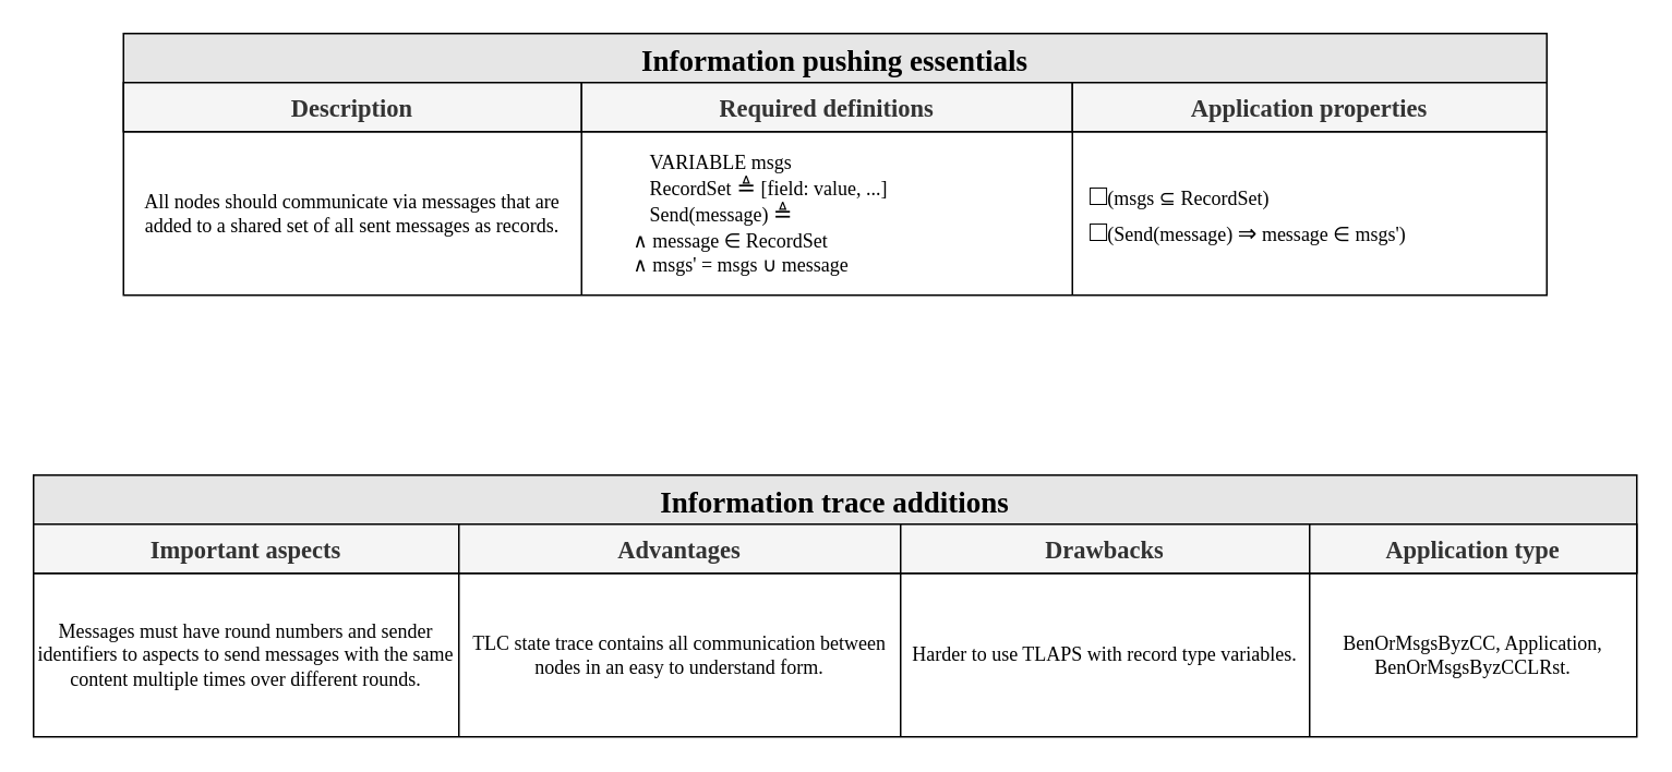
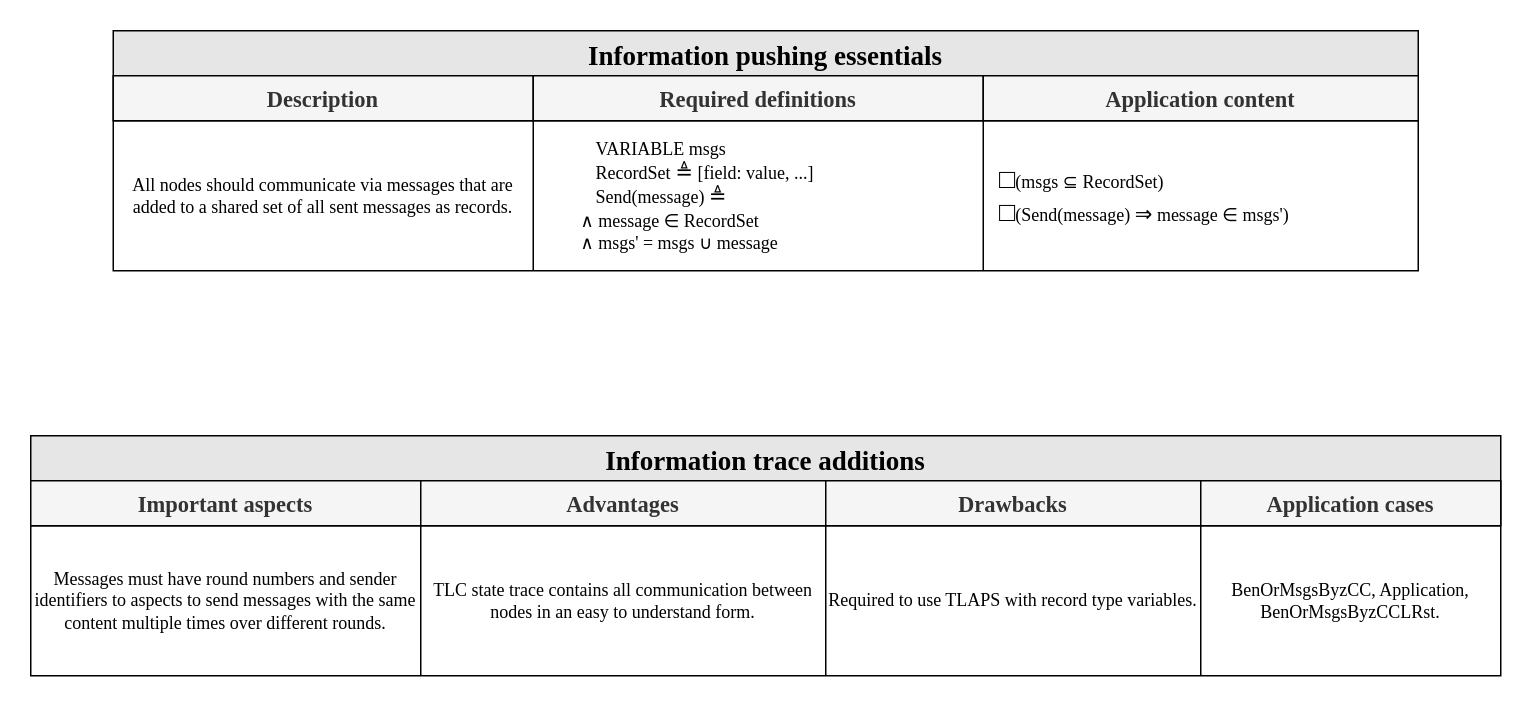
- <mxCell id="17" value="Application properties" style="shape=partialRectangle;html=1;whiteSpace=wrap;connectable=0;fillColor=#F5F5F5;top=1;left=1;bottom=1;right=1;overflow=hidden;fontStyle=1;fontFamily=Times New Roman;fontSize=15;fontColor=#333333;strokeColor=#000000;gradientColor=none;" parent="14" vertex="1"><mxGeometry x="580" width="290" height="30" as="geometry"><mxRectangle width="290" height="30" as="alternateBounds" /></mxGeometry></mxCell>
+ <mxCell id="17" value="Application content" style="shape=partialRectangle;html=1;whiteSpace=wrap;connectable=0;fillColor=#F5F5F5;top=1;left=1;bottom=1;right=1;overflow=hidden;fontStyle=1;fontFamily=Times New Roman;fontSize=15;fontColor=#333333;strokeColor=#000000;gradientColor=none;" parent="14" vertex="1"><mxGeometry x="580" width="290" height="30" as="geometry"><mxRectangle width="290" height="30" as="alternateBounds" /></mxGeometry></mxCell>
- <mxCell id="7" value="Application type" style="shape=partialRectangle;html=1;whiteSpace=wrap;connectable=0;fillColor=#F5F5F5;top=1;left=1;bottom=1;right=1;overflow=hidden;fontStyle=1;fontFamily=Times New Roman;fontSize=15;fontColor=#333333;strokeColor=#000000;gradientColor=none;" parent="3" vertex="1"><mxGeometry x="780" width="200" height="30" as="geometry"><mxRectangle width="200" height="30" as="alternateBounds" /></mxGeometry></mxCell>
+ <mxCell id="7" value="Application cases" style="shape=partialRectangle;html=1;whiteSpace=wrap;connectable=0;fillColor=#F5F5F5;top=1;left=1;bottom=1;right=1;overflow=hidden;fontStyle=1;fontFamily=Times New Roman;fontSize=15;fontColor=#333333;strokeColor=#000000;gradientColor=none;" parent="3" vertex="1"><mxGeometry x="780" width="200" height="30" as="geometry"><mxRectangle width="200" height="30" as="alternateBounds" /></mxGeometry></mxCell>
- <mxCell id="11" value="&lt;span style=&quot;&quot;&gt;Harder to use TLAPS with record type variables.&lt;/span&gt;" style="shape=partialRectangle;html=1;whiteSpace=wrap;connectable=0;fillColor=none;top=0;left=0;bottom=0;right=0;overflow=hidden;fontFamily=Times New Roman;align=center;" parent="8" vertex="1"><mxGeometry x="530" width="250" height="100" as="geometry"><mxRectangle width="250" height="100" as="alternateBounds" /></mxGeometry></mxCell>
+ <mxCell id="11" value="&lt;span style=&quot;&quot;&gt;Required to use TLAPS with record type variables.&lt;/span&gt;" style="shape=partialRectangle;html=1;whiteSpace=wrap;connectable=0;fillColor=none;top=0;left=0;bottom=0;right=0;overflow=hidden;fontFamily=Times New Roman;align=center;" parent="8" vertex="1"><mxGeometry x="530" width="250" height="100" as="geometry"><mxRectangle width="250" height="100" as="alternateBounds" /></mxGeometry></mxCell>
